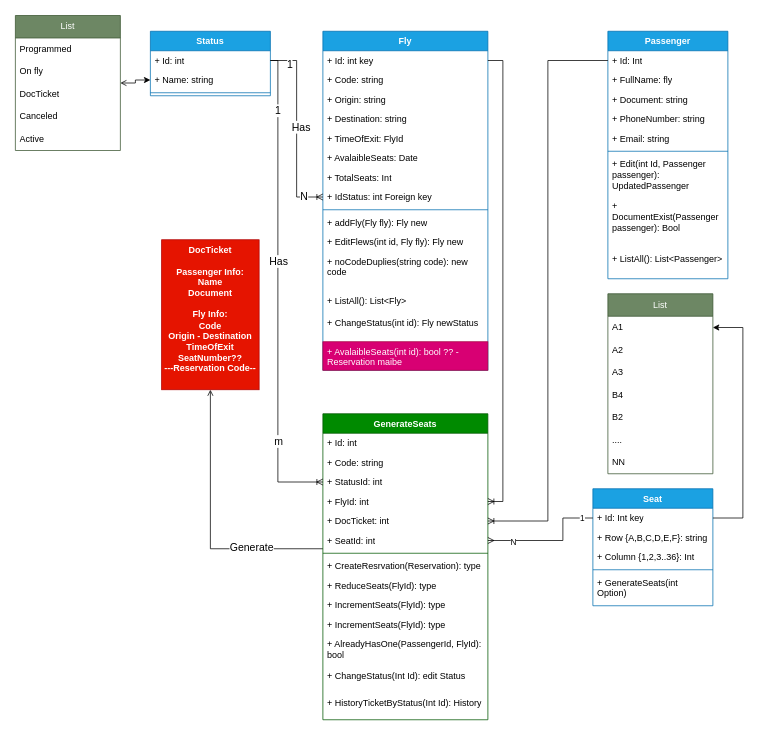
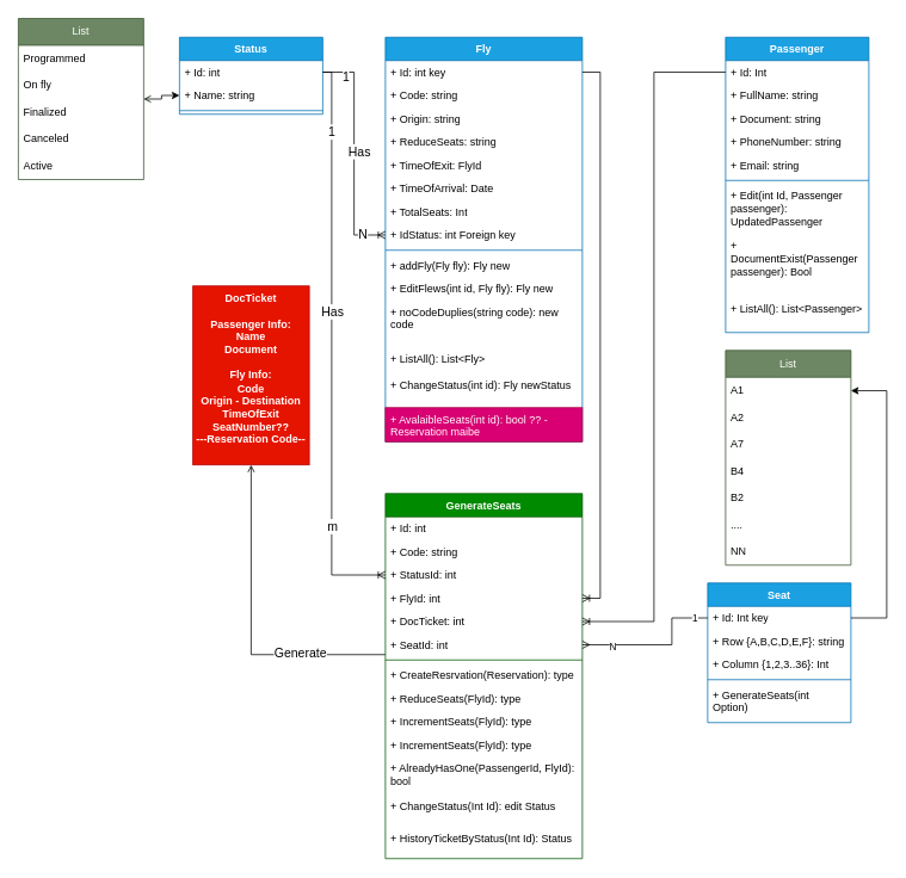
- <mxCell id="20" value="+ FullName: fly" style="text;strokeColor=none;fillColor=none;align=left;verticalAlign=top;spacingLeft=4;spacingRight=4;overflow=hidden;rotatable=0;points=[[0,0.5],[1,0.5]];portConstraint=eastwest;whiteSpace=wrap;html=1;" parent="18" vertex="1"><mxGeometry y="52" width="160" height="26" as="geometry" /></mxCell>
+ <mxCell id="20" value="+ FullName: string" style="text;strokeColor=none;fillColor=none;align=left;verticalAlign=top;spacingLeft=4;spacingRight=4;overflow=hidden;rotatable=0;points=[[0,0.5],[1,0.5]];portConstraint=eastwest;whiteSpace=wrap;html=1;" parent="18" vertex="1"><mxGeometry y="52" width="160" height="26" as="geometry" /></mxCell>
- <mxCell id="57" value="DocTicket" style="text;strokeColor=none;fillColor=none;align=left;verticalAlign=middle;spacingLeft=4;spacingRight=4;overflow=hidden;points=[[0,0.5],[1,0.5]];portConstraint=eastwest;rotatable=0;whiteSpace=wrap;html=1;" parent="54" vertex="1"><mxGeometry y="90" width="140" height="30" as="geometry" /></mxCell>
+ <mxCell id="57" value="Finalized" style="text;strokeColor=none;fillColor=none;align=left;verticalAlign=middle;spacingLeft=4;spacingRight=4;overflow=hidden;points=[[0,0.5],[1,0.5]];portConstraint=eastwest;rotatable=0;whiteSpace=wrap;html=1;" parent="54" vertex="1"><mxGeometry y="90" width="140" height="30" as="geometry" /></mxCell>
- <mxCell id="6" value="+ Destination: string" style="text;strokeColor=none;fillColor=none;align=left;verticalAlign=top;spacingLeft=4;spacingRight=4;overflow=hidden;rotatable=0;points=[[0,0.5],[1,0.5]];portConstraint=eastwest;whiteSpace=wrap;html=1;" parent="2" vertex="1"><mxGeometry y="104" width="220" height="26" as="geometry" /></mxCell>
+ <mxCell id="6" value="+ ReduceSeats: string" style="text;strokeColor=none;fillColor=none;align=left;verticalAlign=top;spacingLeft=4;spacingRight=4;overflow=hidden;rotatable=0;points=[[0,0.5],[1,0.5]];portConstraint=eastwest;whiteSpace=wrap;html=1;" parent="2" vertex="1"><mxGeometry y="104" width="220" height="26" as="geometry" /></mxCell>
- <mxCell id="8" value="+ AvalaibleSeats: Date" style="text;strokeColor=none;fillColor=none;align=left;verticalAlign=top;spacingLeft=4;spacingRight=4;overflow=hidden;rotatable=0;points=[[0,0.5],[1,0.5]];portConstraint=eastwest;whiteSpace=wrap;html=1;" parent="2" vertex="1"><mxGeometry y="156" width="220" height="26" as="geometry" /></mxCell>
+ <mxCell id="8" value="+ TimeOfArrival: Date" style="text;strokeColor=none;fillColor=none;align=left;verticalAlign=top;spacingLeft=4;spacingRight=4;overflow=hidden;rotatable=0;points=[[0,0.5],[1,0.5]];portConstraint=eastwest;whiteSpace=wrap;html=1;" parent="2" vertex="1"><mxGeometry y="156" width="220" height="26" as="geometry" /></mxCell>
- <mxCell id="76" value="A3" style="text;strokeColor=none;fillColor=none;align=left;verticalAlign=middle;spacingLeft=4;spacingRight=4;overflow=hidden;points=[[0,0.5],[1,0.5]];portConstraint=eastwest;rotatable=0;whiteSpace=wrap;html=1;" vertex="1" parent="73"><mxGeometry y="90" width="140" height="30" as="geometry" /></mxCell>
+ <mxCell id="76" value="A7" style="text;strokeColor=none;fillColor=none;align=left;verticalAlign=middle;spacingLeft=4;spacingRight=4;overflow=hidden;points=[[0,0.5],[1,0.5]];portConstraint=eastwest;rotatable=0;whiteSpace=wrap;html=1;" vertex="1" parent="73"><mxGeometry y="90" width="140" height="30" as="geometry" /></mxCell>
- <mxCell id="44" value="+ HistoryTicketByStatus(Int Id): History" style="text;strokeColor=none;fillColor=none;align=left;verticalAlign=top;spacingLeft=4;spacingRight=4;overflow=hidden;rotatable=0;points=[[0,0.5],[1,0.5]];portConstraint=eastwest;whiteSpace=wrap;html=1;" parent="30" vertex="1"><mxGeometry y="372" width="220" height="36" as="geometry" /></mxCell>
+ <mxCell id="44" value="+ HistoryTicketByStatus(Int Id): Status" style="text;strokeColor=none;fillColor=none;align=left;verticalAlign=top;spacingLeft=4;spacingRight=4;overflow=hidden;rotatable=0;points=[[0,0.5],[1,0.5]];portConstraint=eastwest;whiteSpace=wrap;html=1;" parent="30" vertex="1"><mxGeometry y="372" width="220" height="36" as="geometry" /></mxCell>
